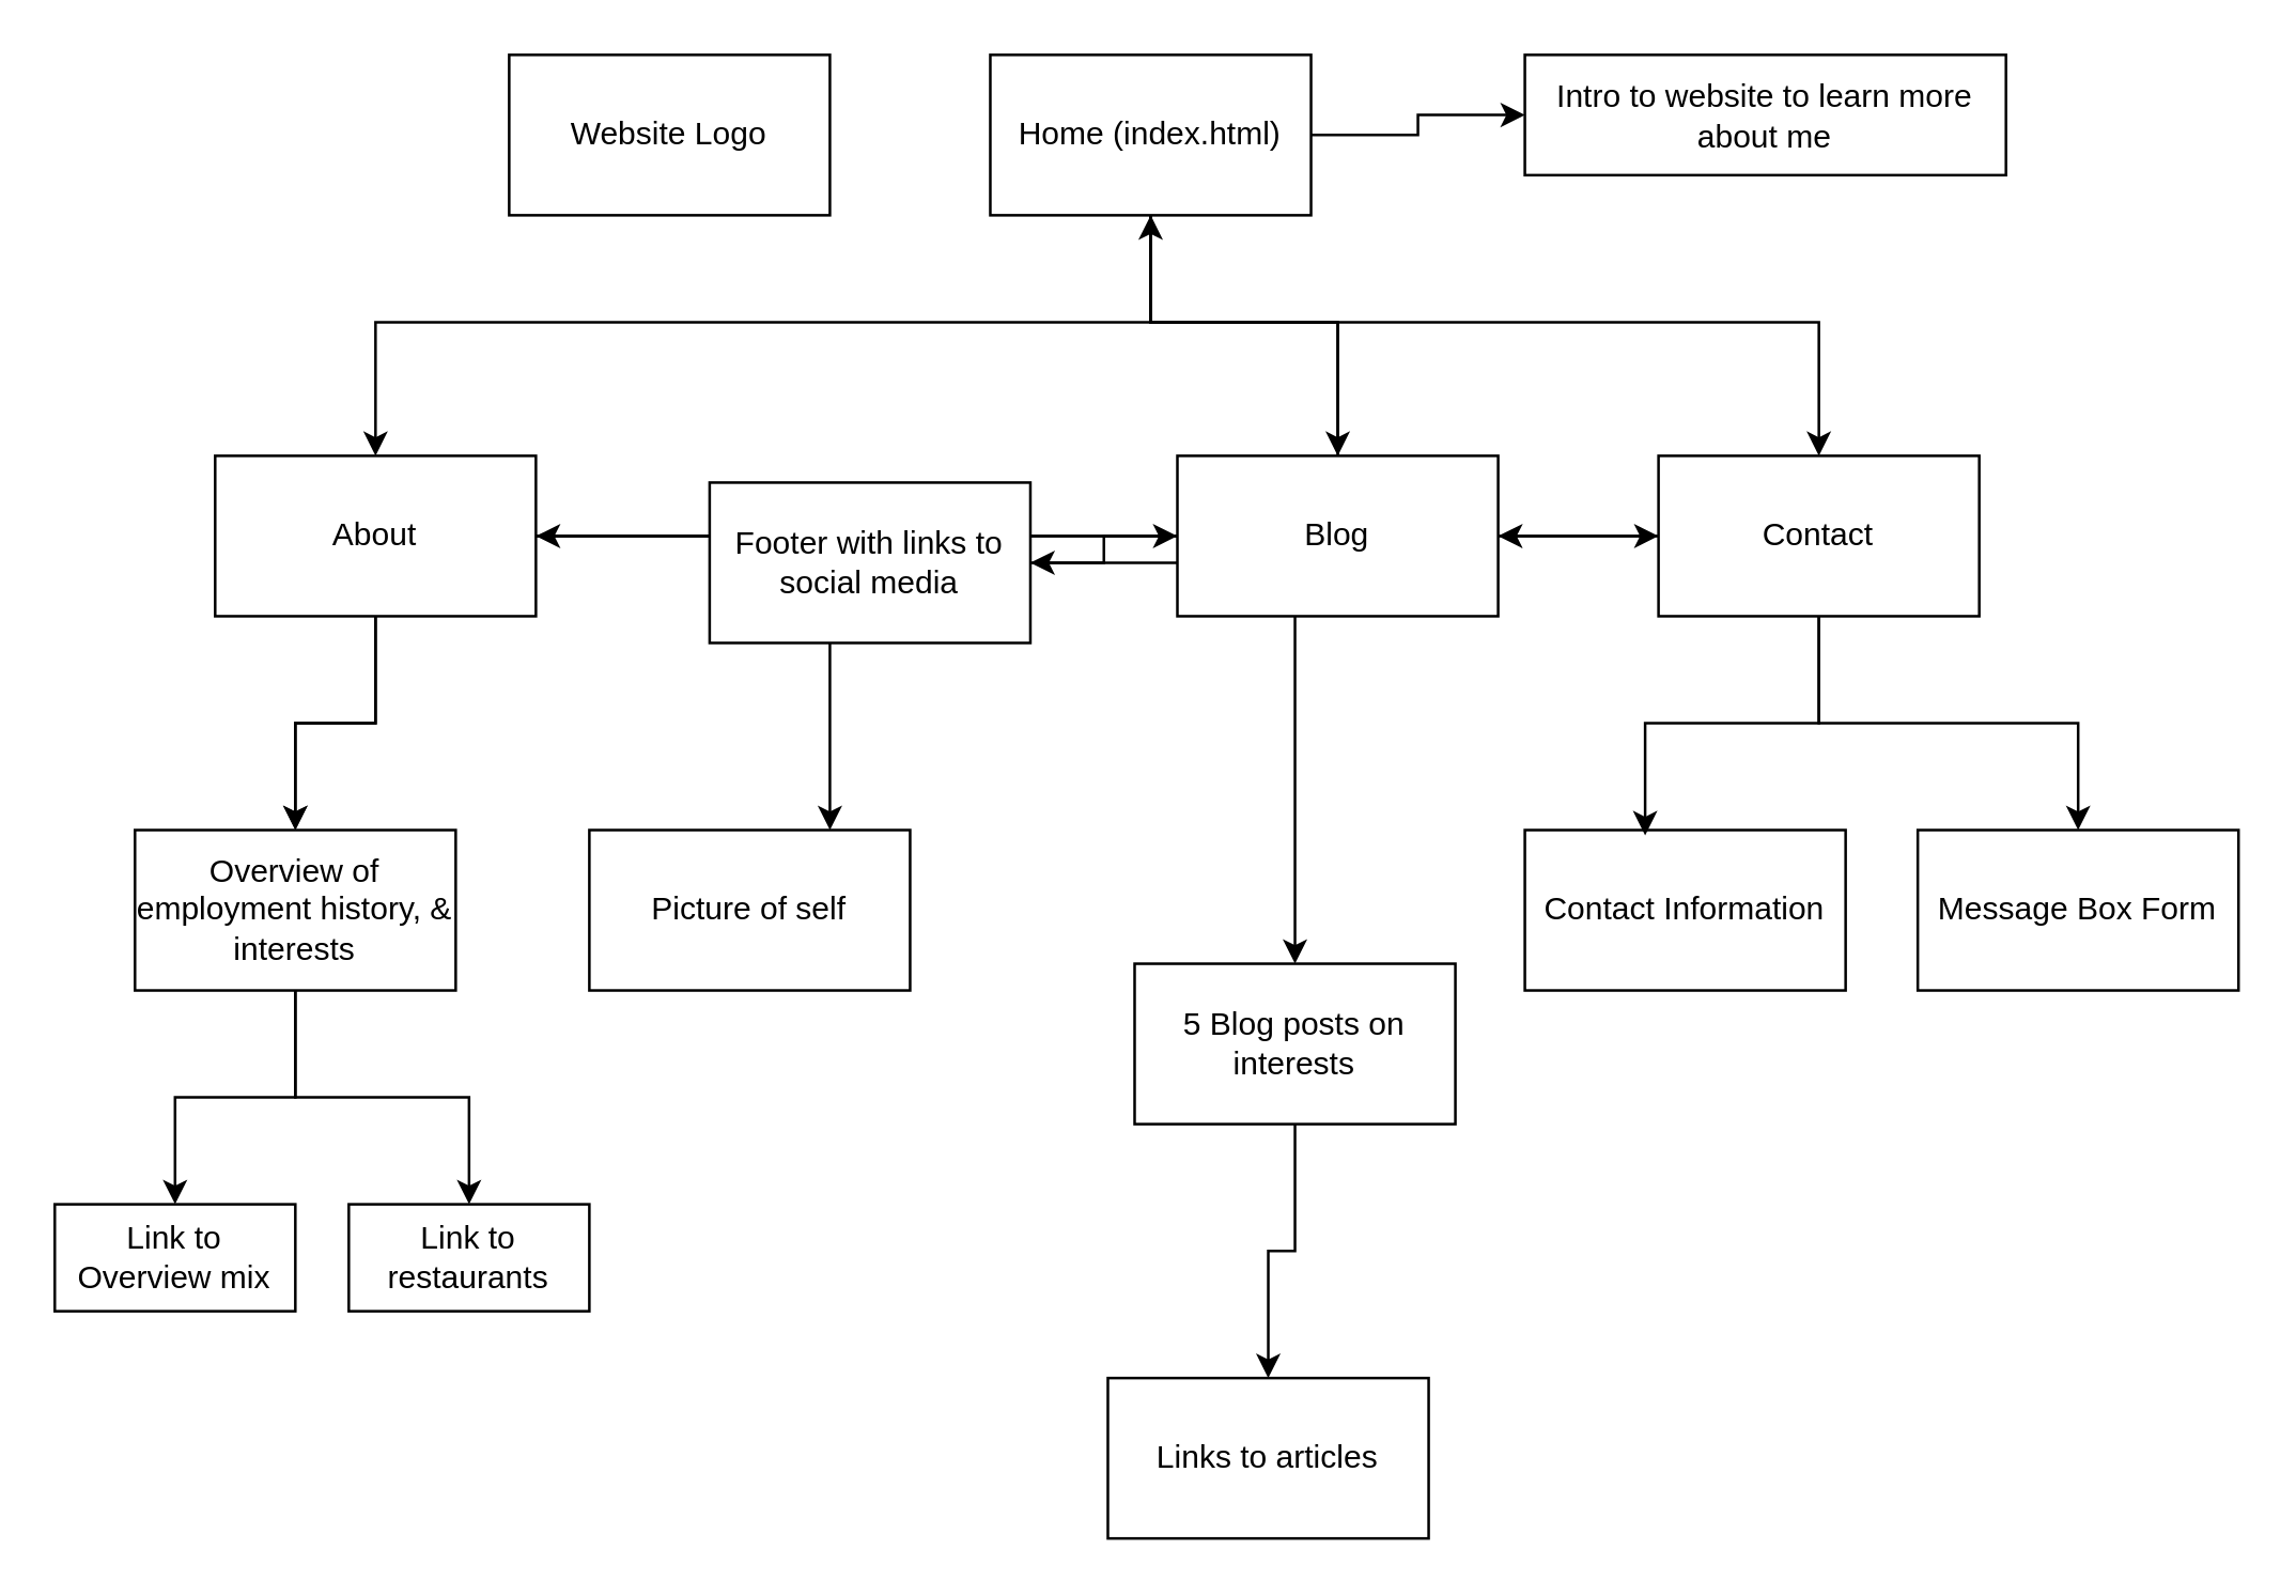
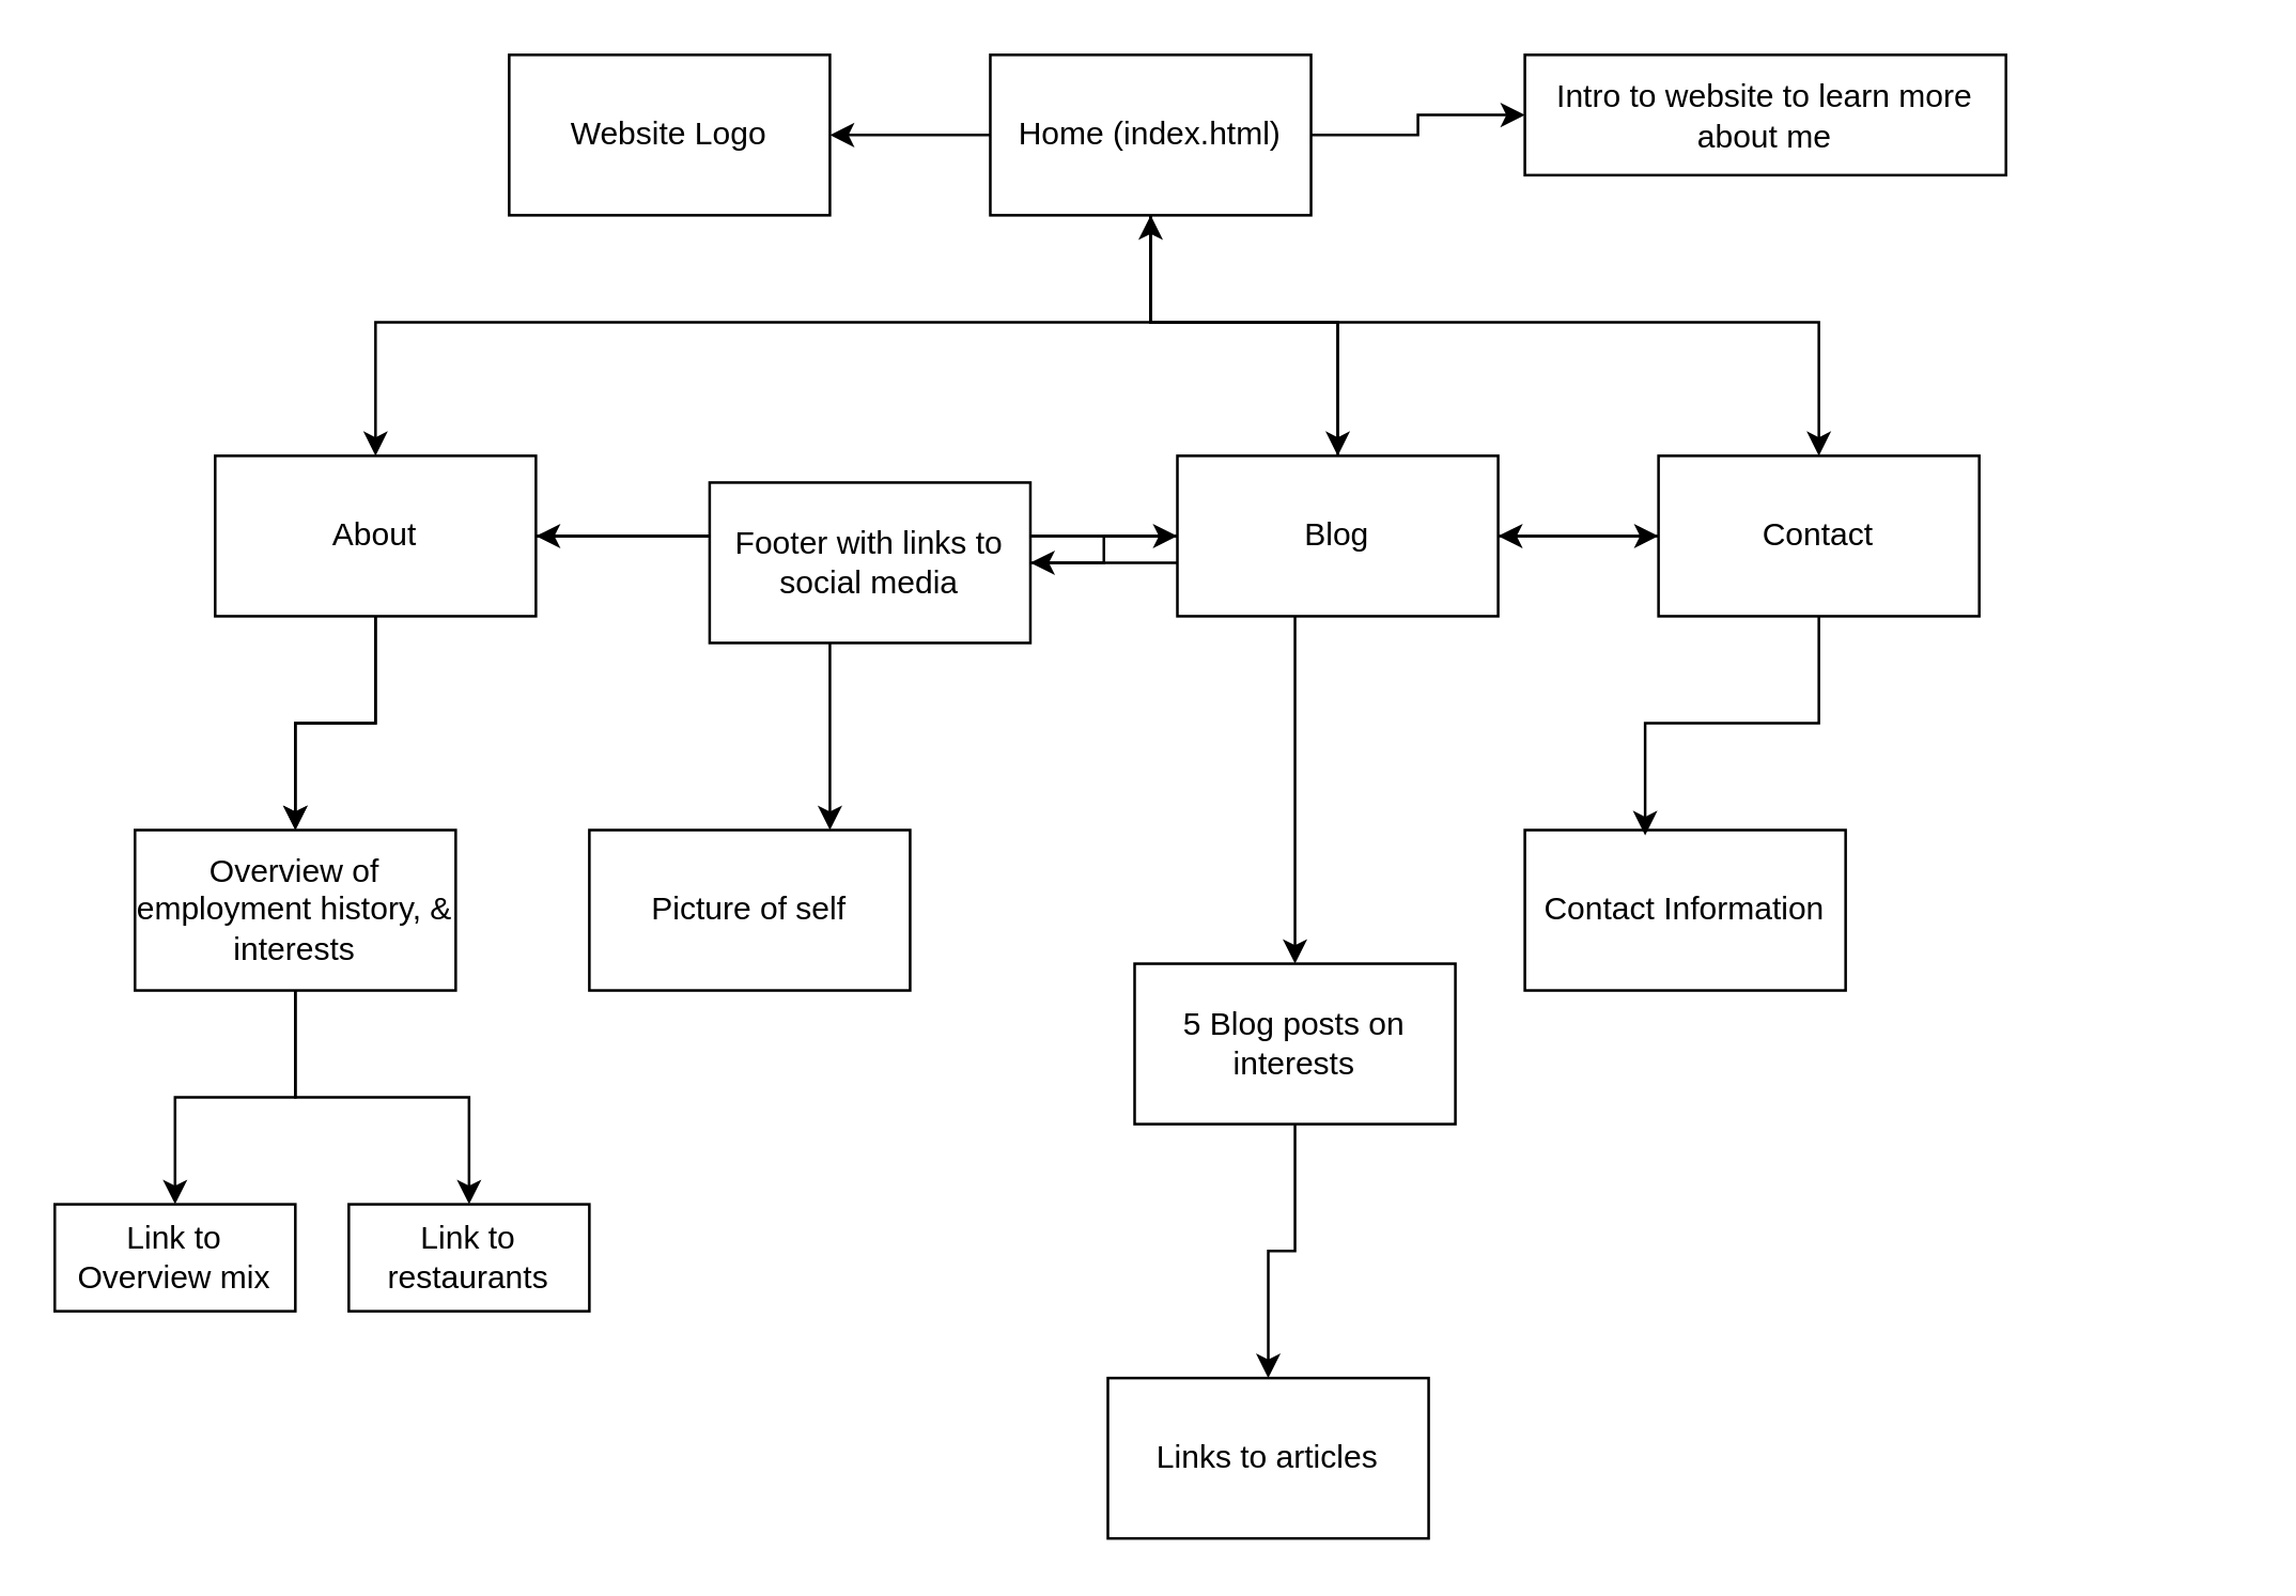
+ <mxCell id="6" value="" style="edgeStyle=orthogonalEdgeStyle;rounded=0;orthogonalLoop=1;jettySize=auto;html=1;" edge="1" parent="1" source="7" target="27"><mxGeometry relative="1" as="geometry" /></mxCell>
- <mxCell id="21" value="" style="edgeStyle=orthogonalEdgeStyle;rounded=0;orthogonalLoop=1;jettySize=auto;html=1;" edge="1" parent="1" source="22" target="23"><mxGeometry relative="1" as="geometry" /></mxCell>
- <mxCell id="23" value="Message Box Form" style="rounded=0;whiteSpace=wrap;html=1;" vertex="1" parent="1"><mxGeometry x="717" y="310" width="120" height="60" as="geometry" /></mxCell>
